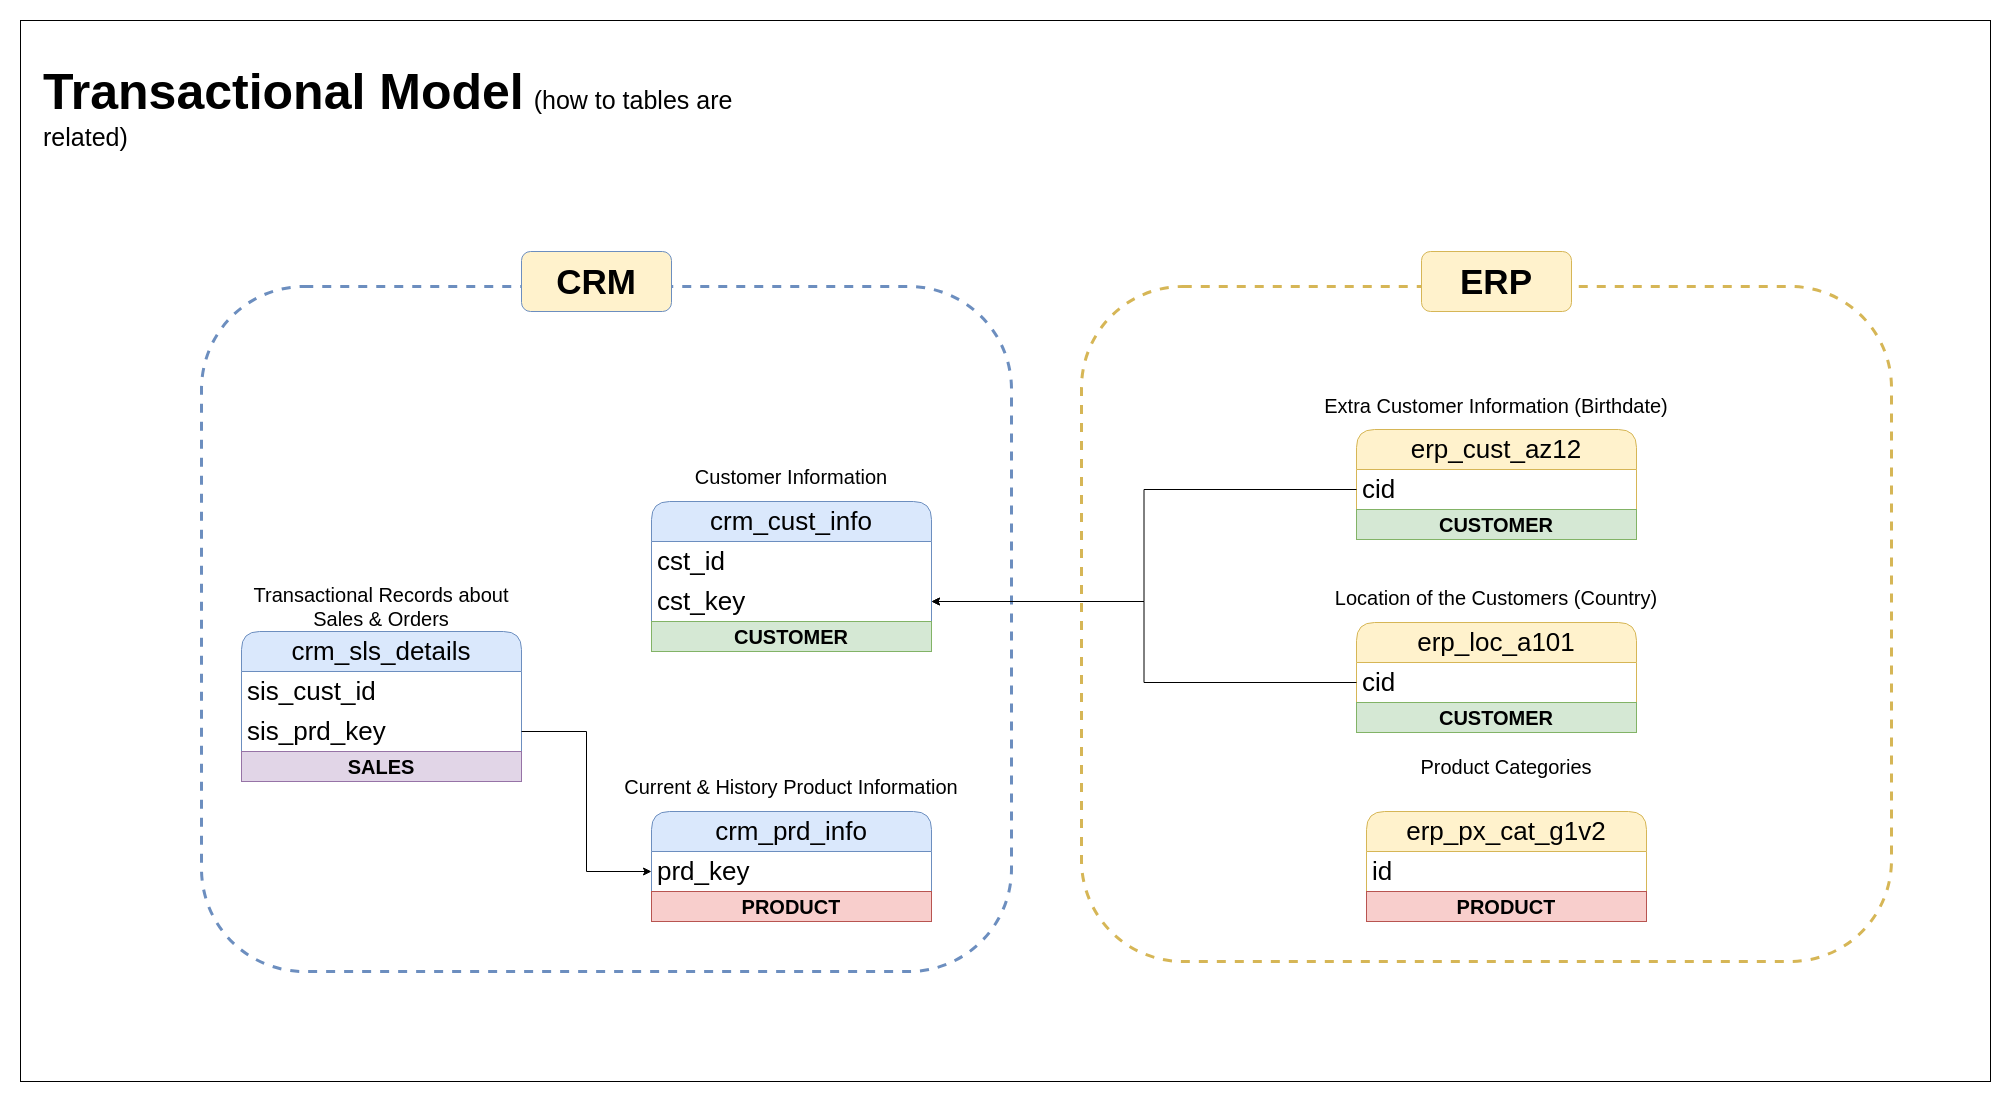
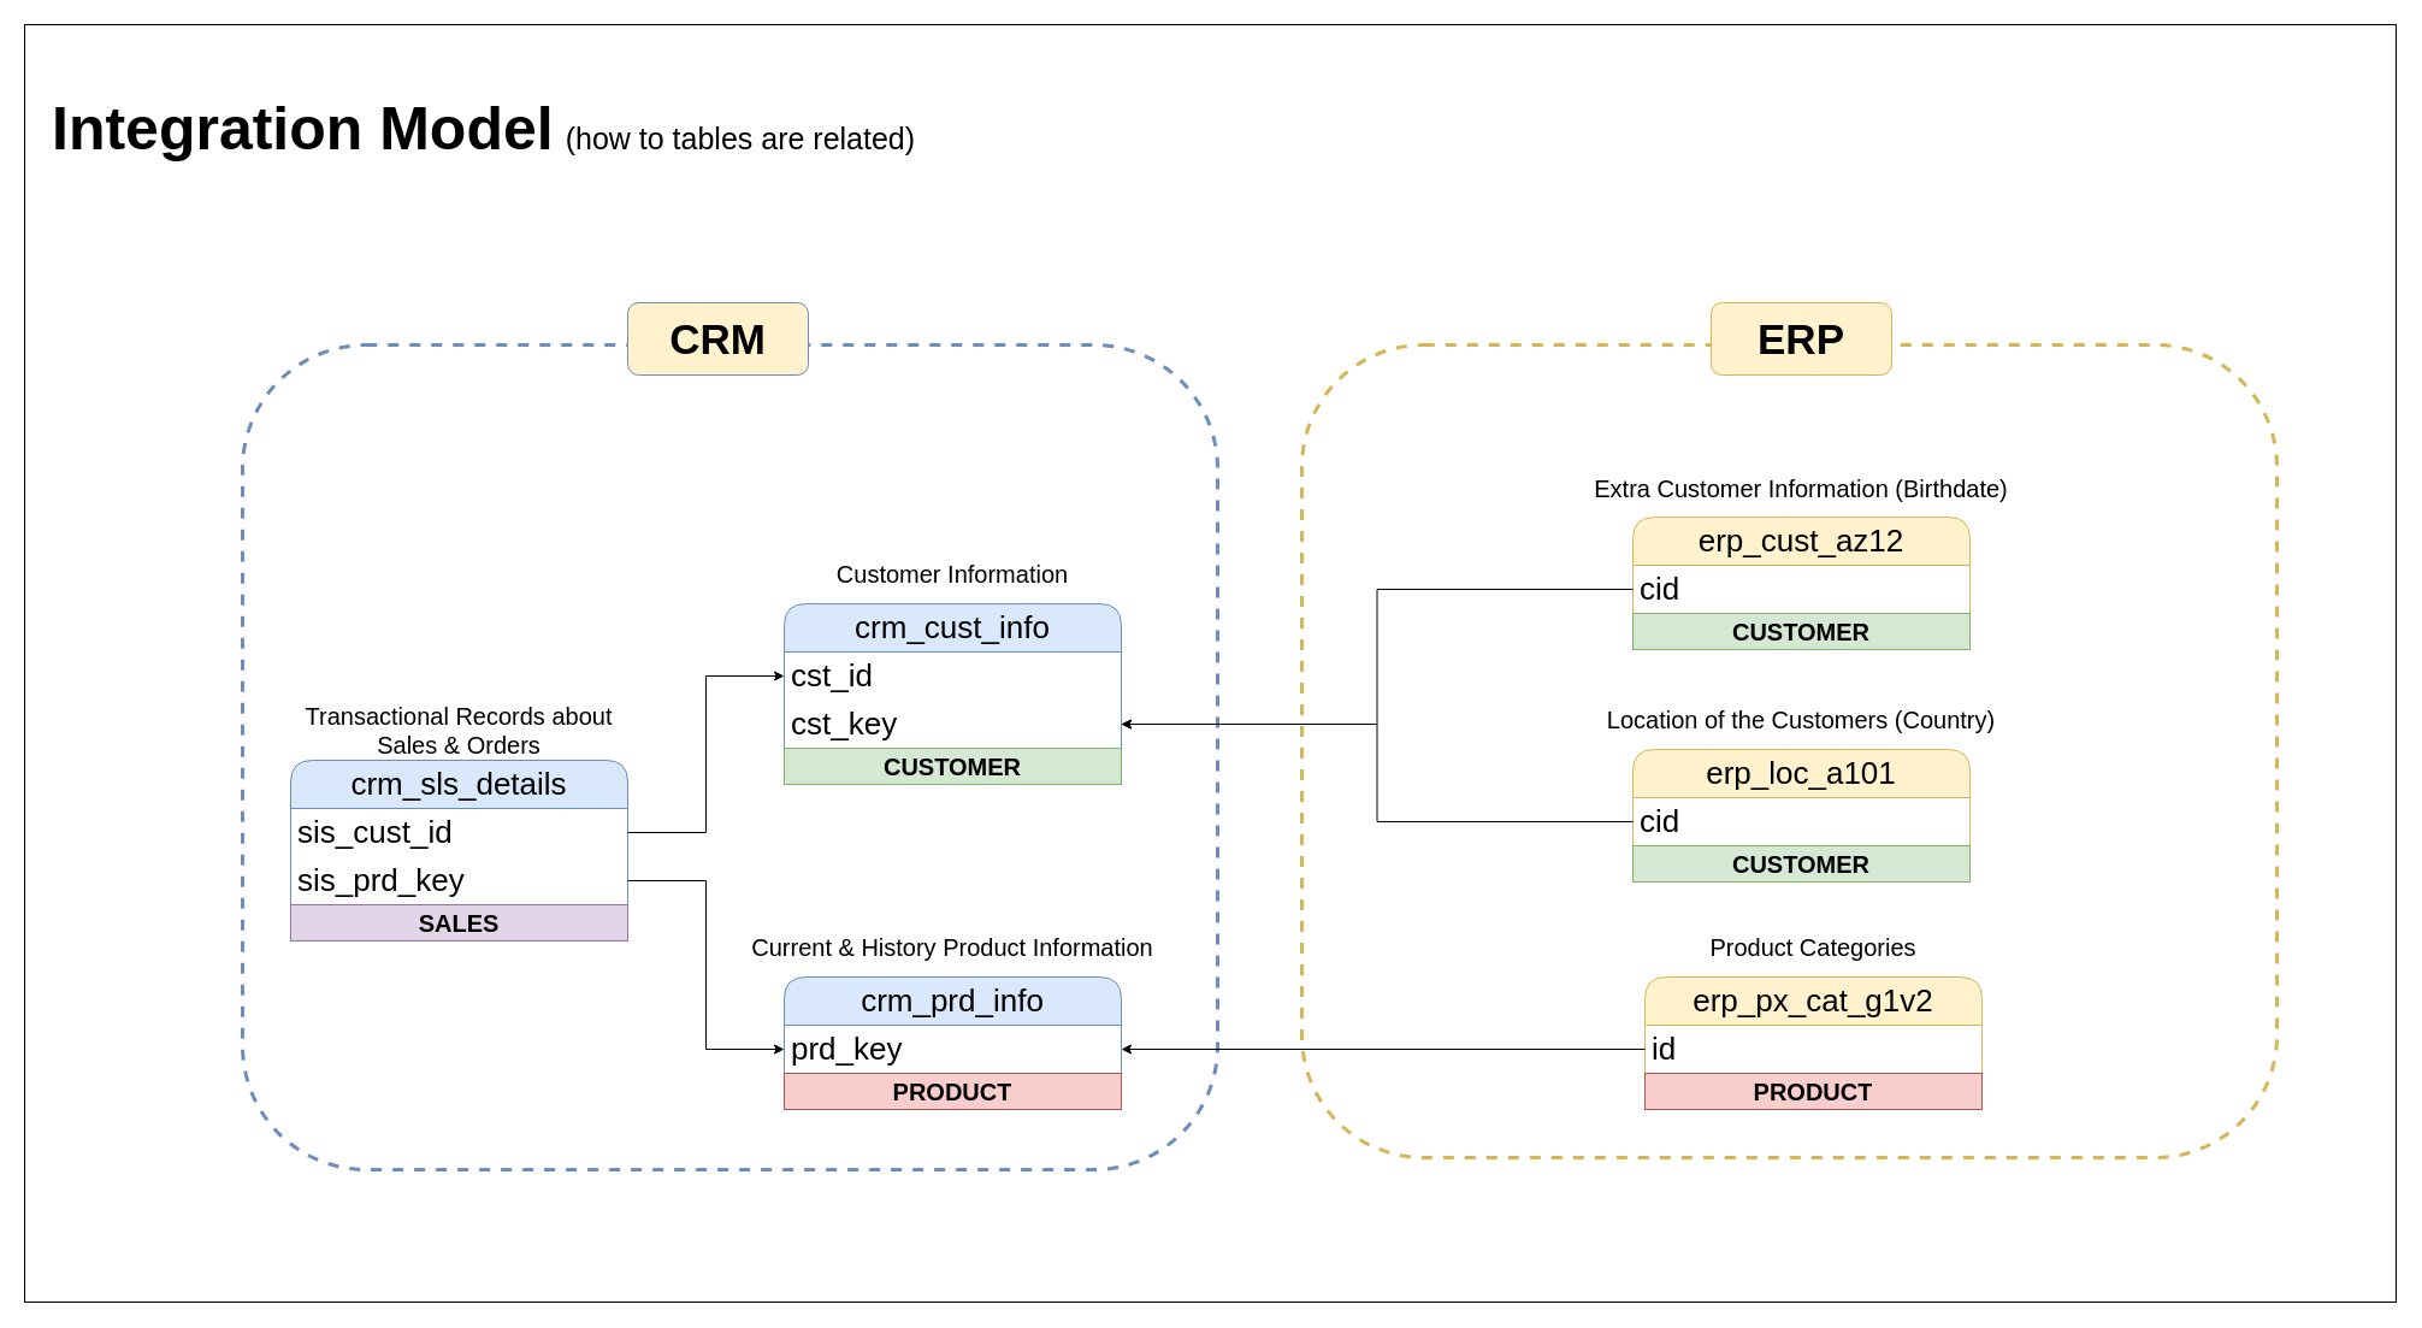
- <mxCell id="5" value="&lt;font style=&quot;&quot;&gt;&lt;font style=&quot;font-weight: bold; font-size: 50px;&quot;&gt;Transactional Model&lt;/font&gt;&lt;span style=&quot;font-weight: bold; font-size: 36px;&quot;&gt; &lt;/span&gt;&lt;font style=&quot;color: rgb(0, 0, 0); font-size: 25px;&quot;&gt;(how to tables are related)&lt;/font&gt;&lt;/font&gt;" style="text;html=1;align=left;verticalAlign=middle;whiteSpace=wrap;rounded=0;" parent="1" vertex="1"><mxGeometry x="41" y="41" width="750" height="130" as="geometry" /></mxCell>
+ <mxCell id="5" value="&lt;font style=&quot;&quot;&gt;&lt;font style=&quot;font-weight: bold; font-size: 50px;&quot;&gt;Integration Model&lt;/font&gt;&lt;span style=&quot;font-weight: bold; font-size: 36px;&quot;&gt; &lt;/span&gt;&lt;font style=&quot;color: rgb(0, 0, 0); font-size: 25px;&quot;&gt;(how to tables are related)&lt;/font&gt;&lt;/font&gt;" style="text;html=1;align=left;verticalAlign=middle;whiteSpace=wrap;rounded=0;" parent="1" vertex="1"><mxGeometry x="41" y="41" width="750" height="130" as="geometry" /></mxCell>
+ <mxCell id="20" style="edgeStyle=orthogonalEdgeStyle;rounded=0;orthogonalLoop=1;jettySize=auto;html=1;entryX=0;entryY=0.5;entryDx=0;entryDy=0;" parent="1" source="16" target="7" edge="1"><mxGeometry relative="1" as="geometry" /></mxCell>
- <mxCell id="35" value="&lt;span style=&quot;font-size: 20px;&quot;&gt;Product Categories&lt;/span&gt;" style="text;html=1;align=center;verticalAlign=middle;whiteSpace=wrap;rounded=0;" parent="1" vertex="1"><mxGeometry x="1316" y="741" width="380" height="50" as="geometry" /></mxCell>
+ <mxCell id="35" value="&lt;span style=&quot;font-size: 20px;&quot;&gt;Product Categories&lt;/span&gt;" style="text;html=1;align=center;verticalAlign=middle;whiteSpace=wrap;rounded=0;" parent="1" vertex="1"><mxGeometry x="1316" y="761" width="380" height="50" as="geometry" /></mxCell>
+ <mxCell id="36" style="edgeStyle=orthogonalEdgeStyle;rounded=0;orthogonalLoop=1;jettySize=auto;html=1;entryX=1;entryY=0.5;entryDx=0;entryDy=0;" parent="1" source="33" target="12" edge="1"><mxGeometry relative="1" as="geometry" /></mxCell>
